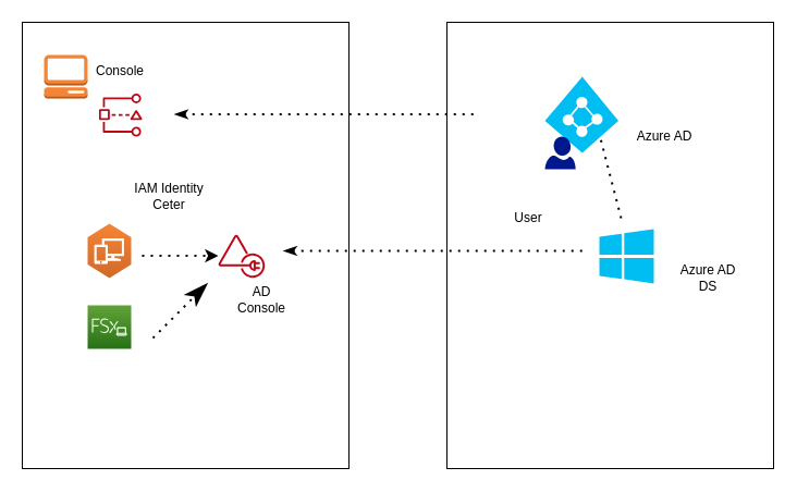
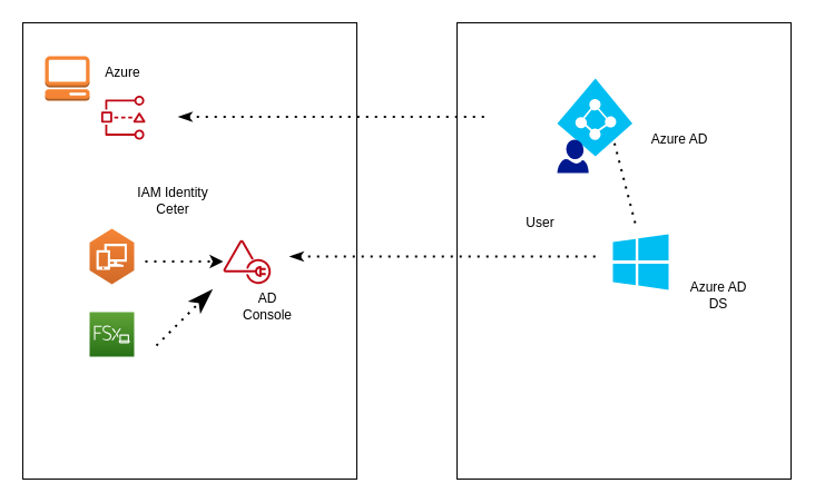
- <mxCell id="22" value="Console&lt;br&gt;" style="text;strokeColor=none;align=center;fillColor=none;html=1;verticalAlign=middle;whiteSpace=wrap;rounded=0;" parent="1" vertex="1"><mxGeometry x="80" y="50" width="60" height="30" as="geometry" /></mxCell>
+ <mxCell id="22" value="Azure&lt;br&gt;" style="text;strokeColor=none;align=center;fillColor=none;html=1;verticalAlign=middle;whiteSpace=wrap;rounded=0;" parent="1" vertex="1"><mxGeometry x="80" y="50" width="60" height="30" as="geometry" /></mxCell>
- <mxCell id="18" value="Azure AD DS" style="text;strokeColor=none;align=center;fillColor=none;html=1;verticalAlign=middle;whiteSpace=wrap;rounded=0;" parent="1" vertex="1"><mxGeometry x="620" y="240" width="60" height="30" as="geometry" /></mxCell>
+ <mxCell id="18" value="Azure AD DS" style="text;strokeColor=none;align=center;fillColor=none;html=1;verticalAlign=middle;whiteSpace=wrap;rounded=0;" parent="1" vertex="1"><mxGeometry x="615" y="250" width="60" height="30" as="geometry" /></mxCell>
